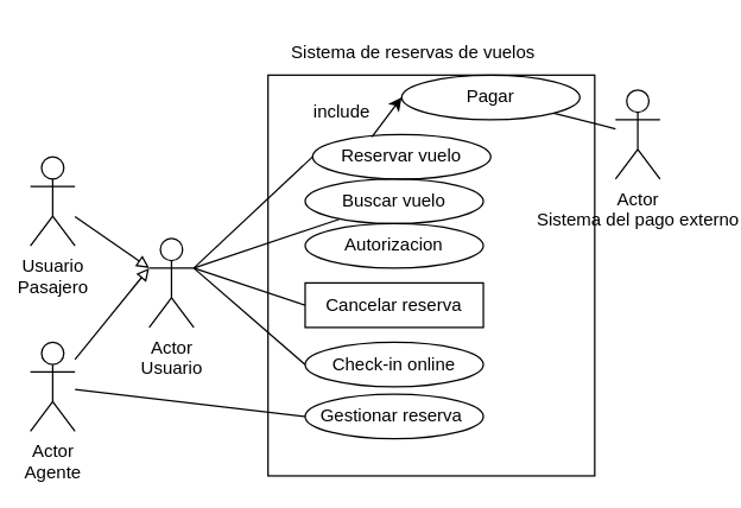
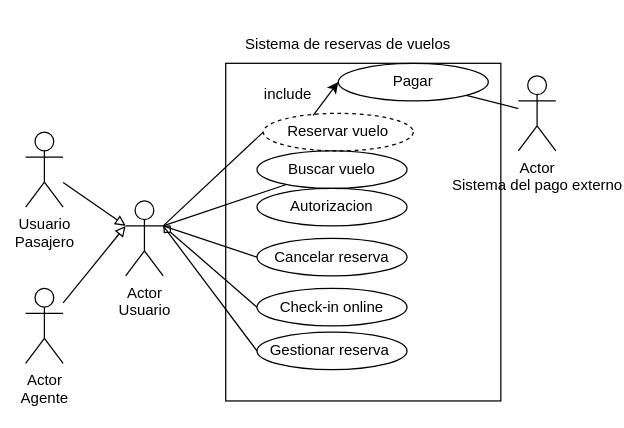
- <mxCell id="11" value="Reservar vuelo" style="ellipse;whiteSpace=wrap;html=1;strokeColor=#000000;fontColor=#000000;fillColor=none;" vertex="1" parent="1"><mxGeometry x="210" y="90" width="120" height="30" as="geometry" /></mxCell>
+ <mxCell id="11" value="Reservar vuelo" style="ellipse;whiteSpace=wrap;html=1;strokeColor=#000000;fontColor=#000000;fillColor=none;dashed=1;" vertex="1" parent="1"><mxGeometry x="210" y="90" width="120" height="30" as="geometry" /></mxCell>
- <mxCell id="14" style="edgeStyle=none;html=1;entryX=1;entryY=0.333;entryDx=0;entryDy=0;entryPerimeter=0;strokeColor=#000000;fontColor=#000000;endArrow=none;endFill=0;exitX=0;exitY=0.5;exitDx=0;exitDy=0;" edge="1" parent="1" source="15" target="2"><mxGeometry relative="1" as="geometry" /></mxCell>
+ <mxCell id="14" style="edgeStyle=none;html=1;entryX=1;entryY=0.333;entryDx=0;entryDy=0;entryPerimeter=0;strokeColor=#000000;fontColor=#000000;endArrow=diamond;endFill=0;exitX=0;exitY=0.5;exitDx=0;exitDy=0;" edge="1" parent="1" source="15" target="2"><mxGeometry relative="1" as="geometry" /></mxCell>
- <mxCell id="13" value="Cancelar reserva" style="whiteSpace=wrap;html=1;strokeColor=#000000;fontColor=#000000;fillColor=none;rounded=0;" vertex="1" parent="1"><mxGeometry x="205" y="190" width="120" height="30" as="geometry" /></mxCell>
+ <mxCell id="13" value="Cancelar reserva" style="ellipse;whiteSpace=wrap;html=1;strokeColor=#000000;fontColor=#000000;fillColor=none;" vertex="1" parent="1"><mxGeometry x="205" y="190" width="120" height="30" as="geometry" /></mxCell>
- <mxCell id="16" style="edgeStyle=none;html=1;strokeColor=#000000;fontColor=#000000;endArrow=none;endFill=0;exitX=0;exitY=0.5;exitDx=0;exitDy=0;" edge="1" parent="1" source="17" target="4"><mxGeometry relative="1" as="geometry"><mxPoint x="160" y="100" as="targetPoint" /></mxGeometry></mxCell>
+ <mxCell id="16" style="edgeStyle=none;html=1;strokeColor=#000000;fontColor=#000000;endArrow=none;endFill=0;exitX=0;exitY=0.5;exitDx=0;exitDy=0;entryX=1;entryY=0.333;entryDx=0;entryDy=0;entryPerimeter=0;" edge="1" parent="1" source="17" target="2"><mxGeometry relative="1" as="geometry"><mxPoint x="160" y="100" as="targetPoint" /></mxGeometry></mxCell>
